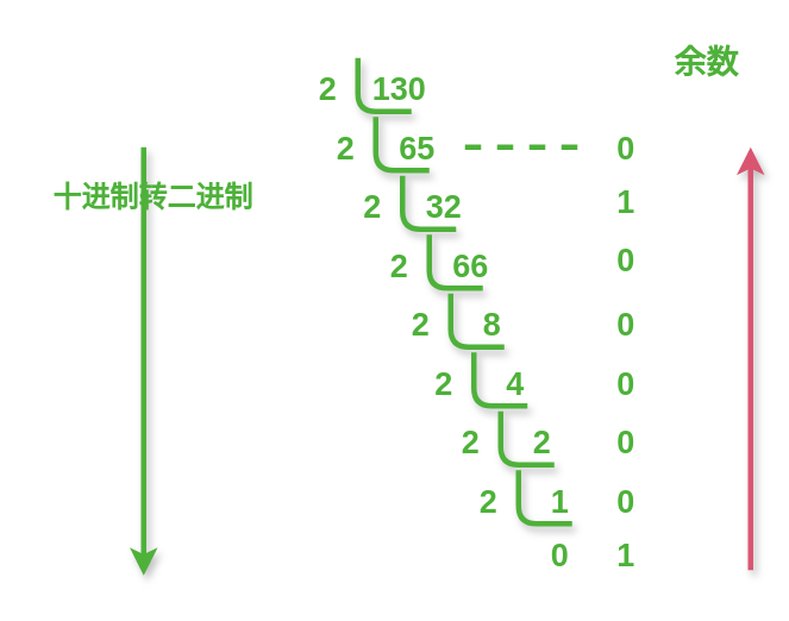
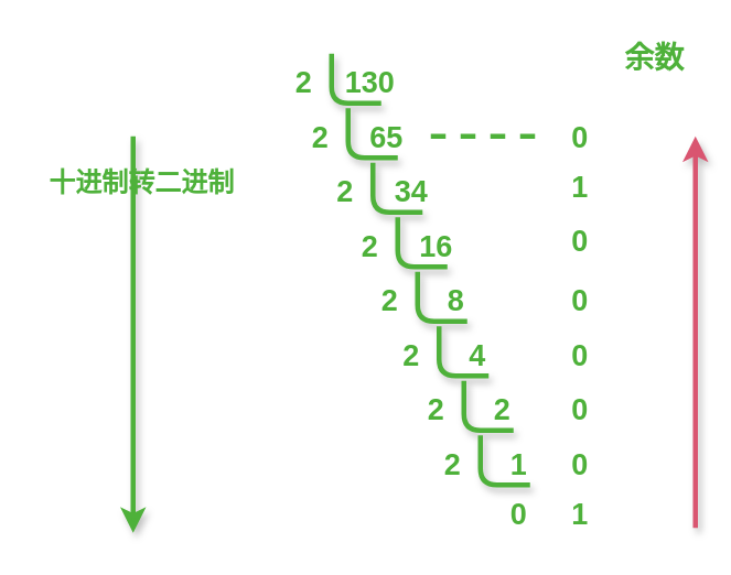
- <mxCell id="12" value="32" style="text;html=1;align=center;verticalAlign=middle;resizable=0;points=[];autosize=1;fontSize=18;fontColor=#4EB13A;fontStyle=1;shadow=1;" parent="1" vertex="1"><mxGeometry x="228" y="101" width="40" height="30" as="geometry" /></mxCell>
+ <mxCell id="12" value="34" style="text;html=1;align=center;verticalAlign=middle;resizable=0;points=[];autosize=1;fontSize=18;fontColor=#4EB13A;fontStyle=1;shadow=1;" parent="1" vertex="1"><mxGeometry x="228" y="101" width="40" height="30" as="geometry" /></mxCell>
- <mxCell id="15" value="66" style="text;html=1;align=center;verticalAlign=middle;resizable=0;points=[];autosize=1;fontSize=18;fontColor=#4EB13A;fontStyle=1;shadow=1;" parent="1" vertex="1"><mxGeometry x="243" y="134" width="40" height="30" as="geometry" /></mxCell>
+ <mxCell id="15" value="16" style="text;html=1;align=center;verticalAlign=middle;resizable=0;points=[];autosize=1;fontSize=18;fontColor=#4EB13A;fontStyle=1;shadow=1;" parent="1" vertex="1"><mxGeometry x="243" y="134" width="40" height="30" as="geometry" /></mxCell>
